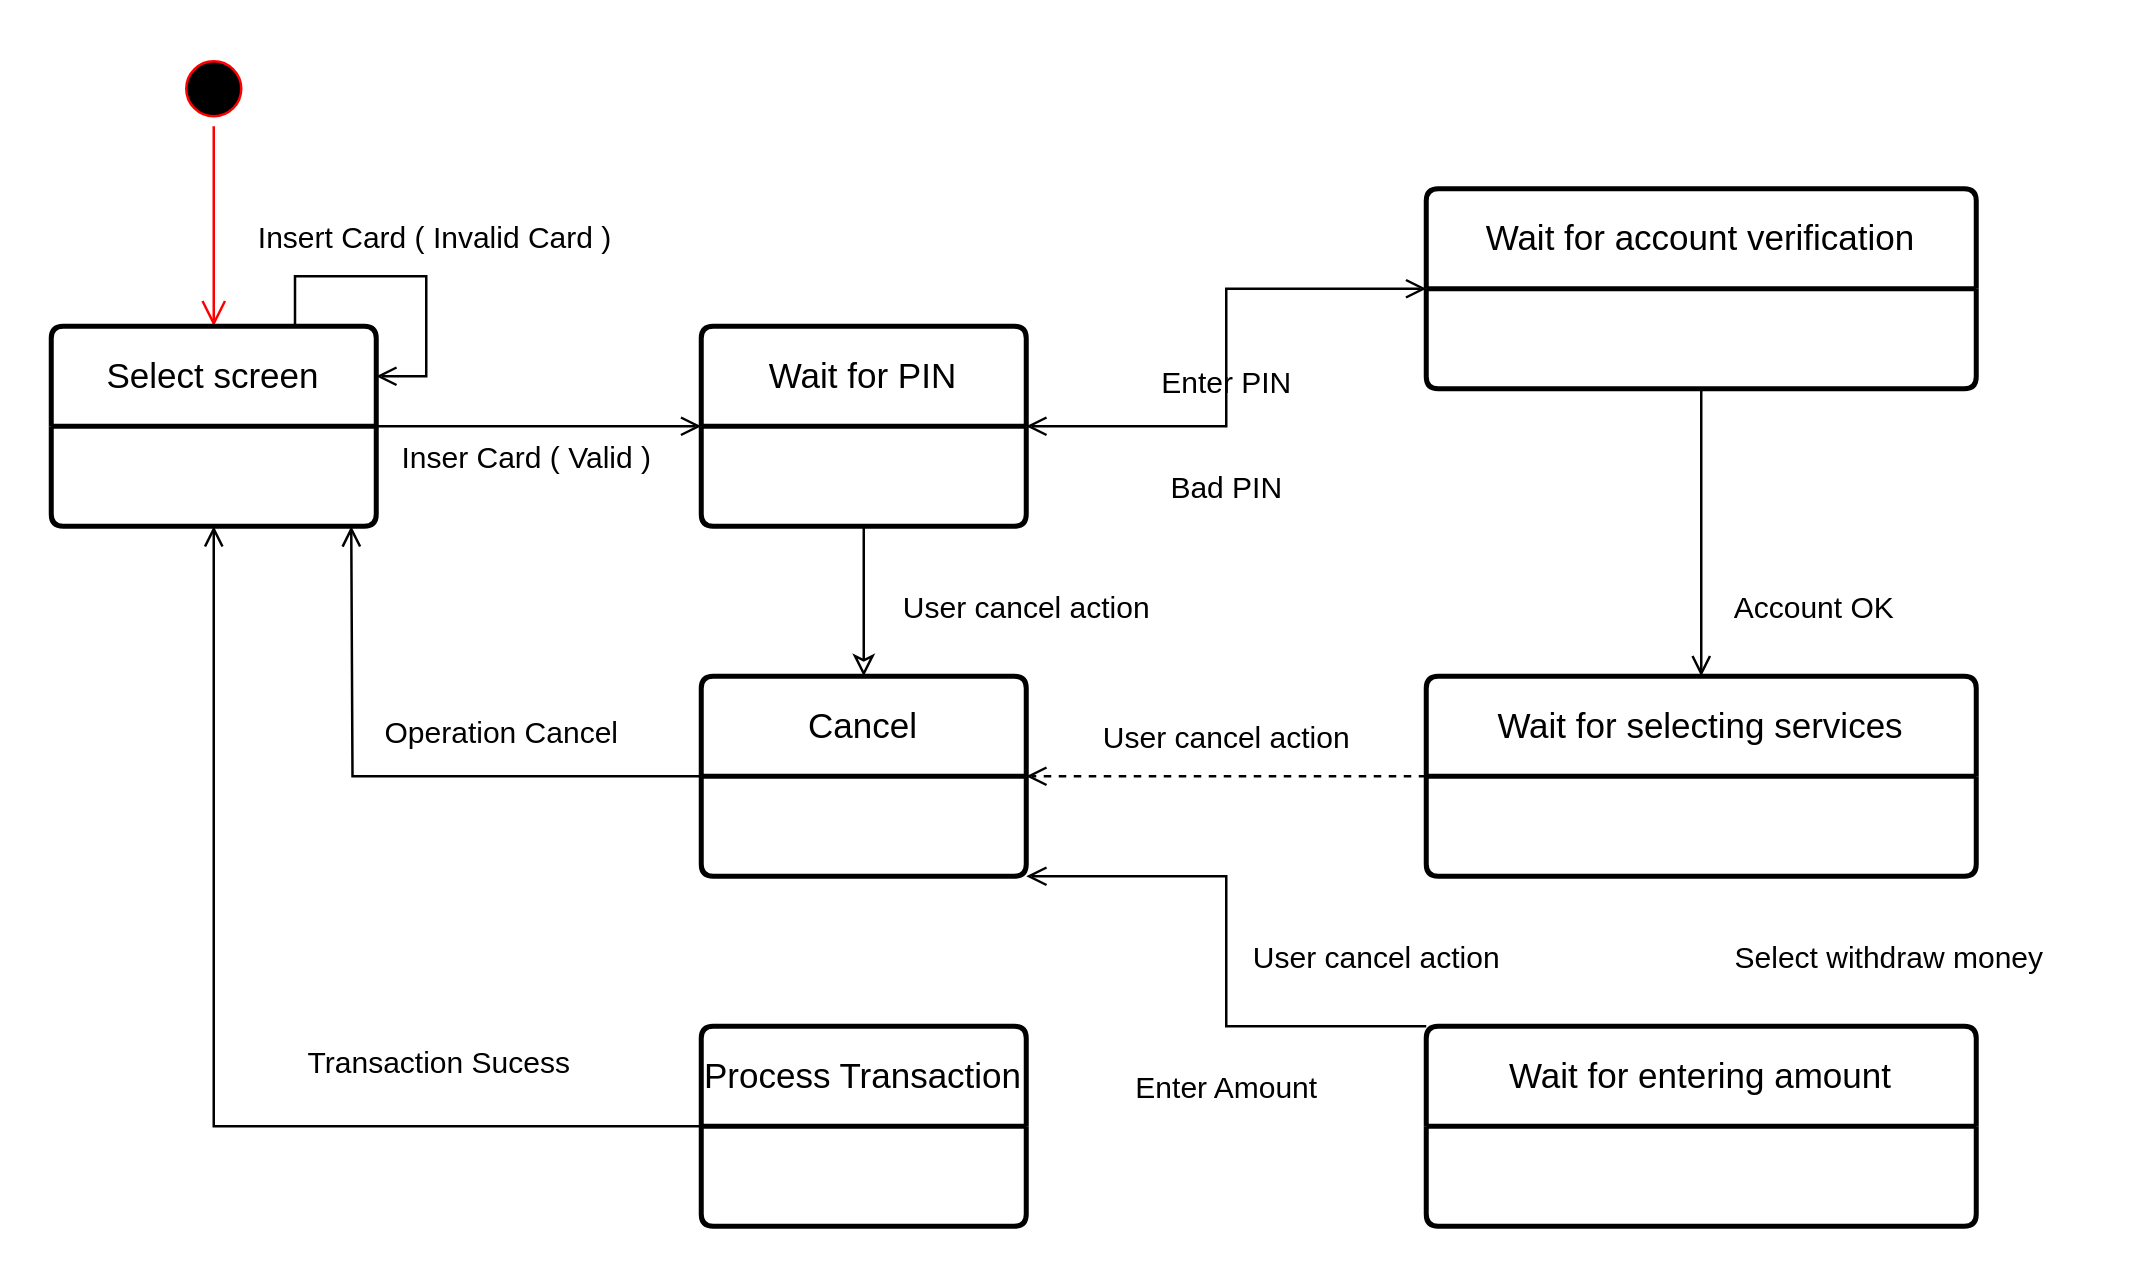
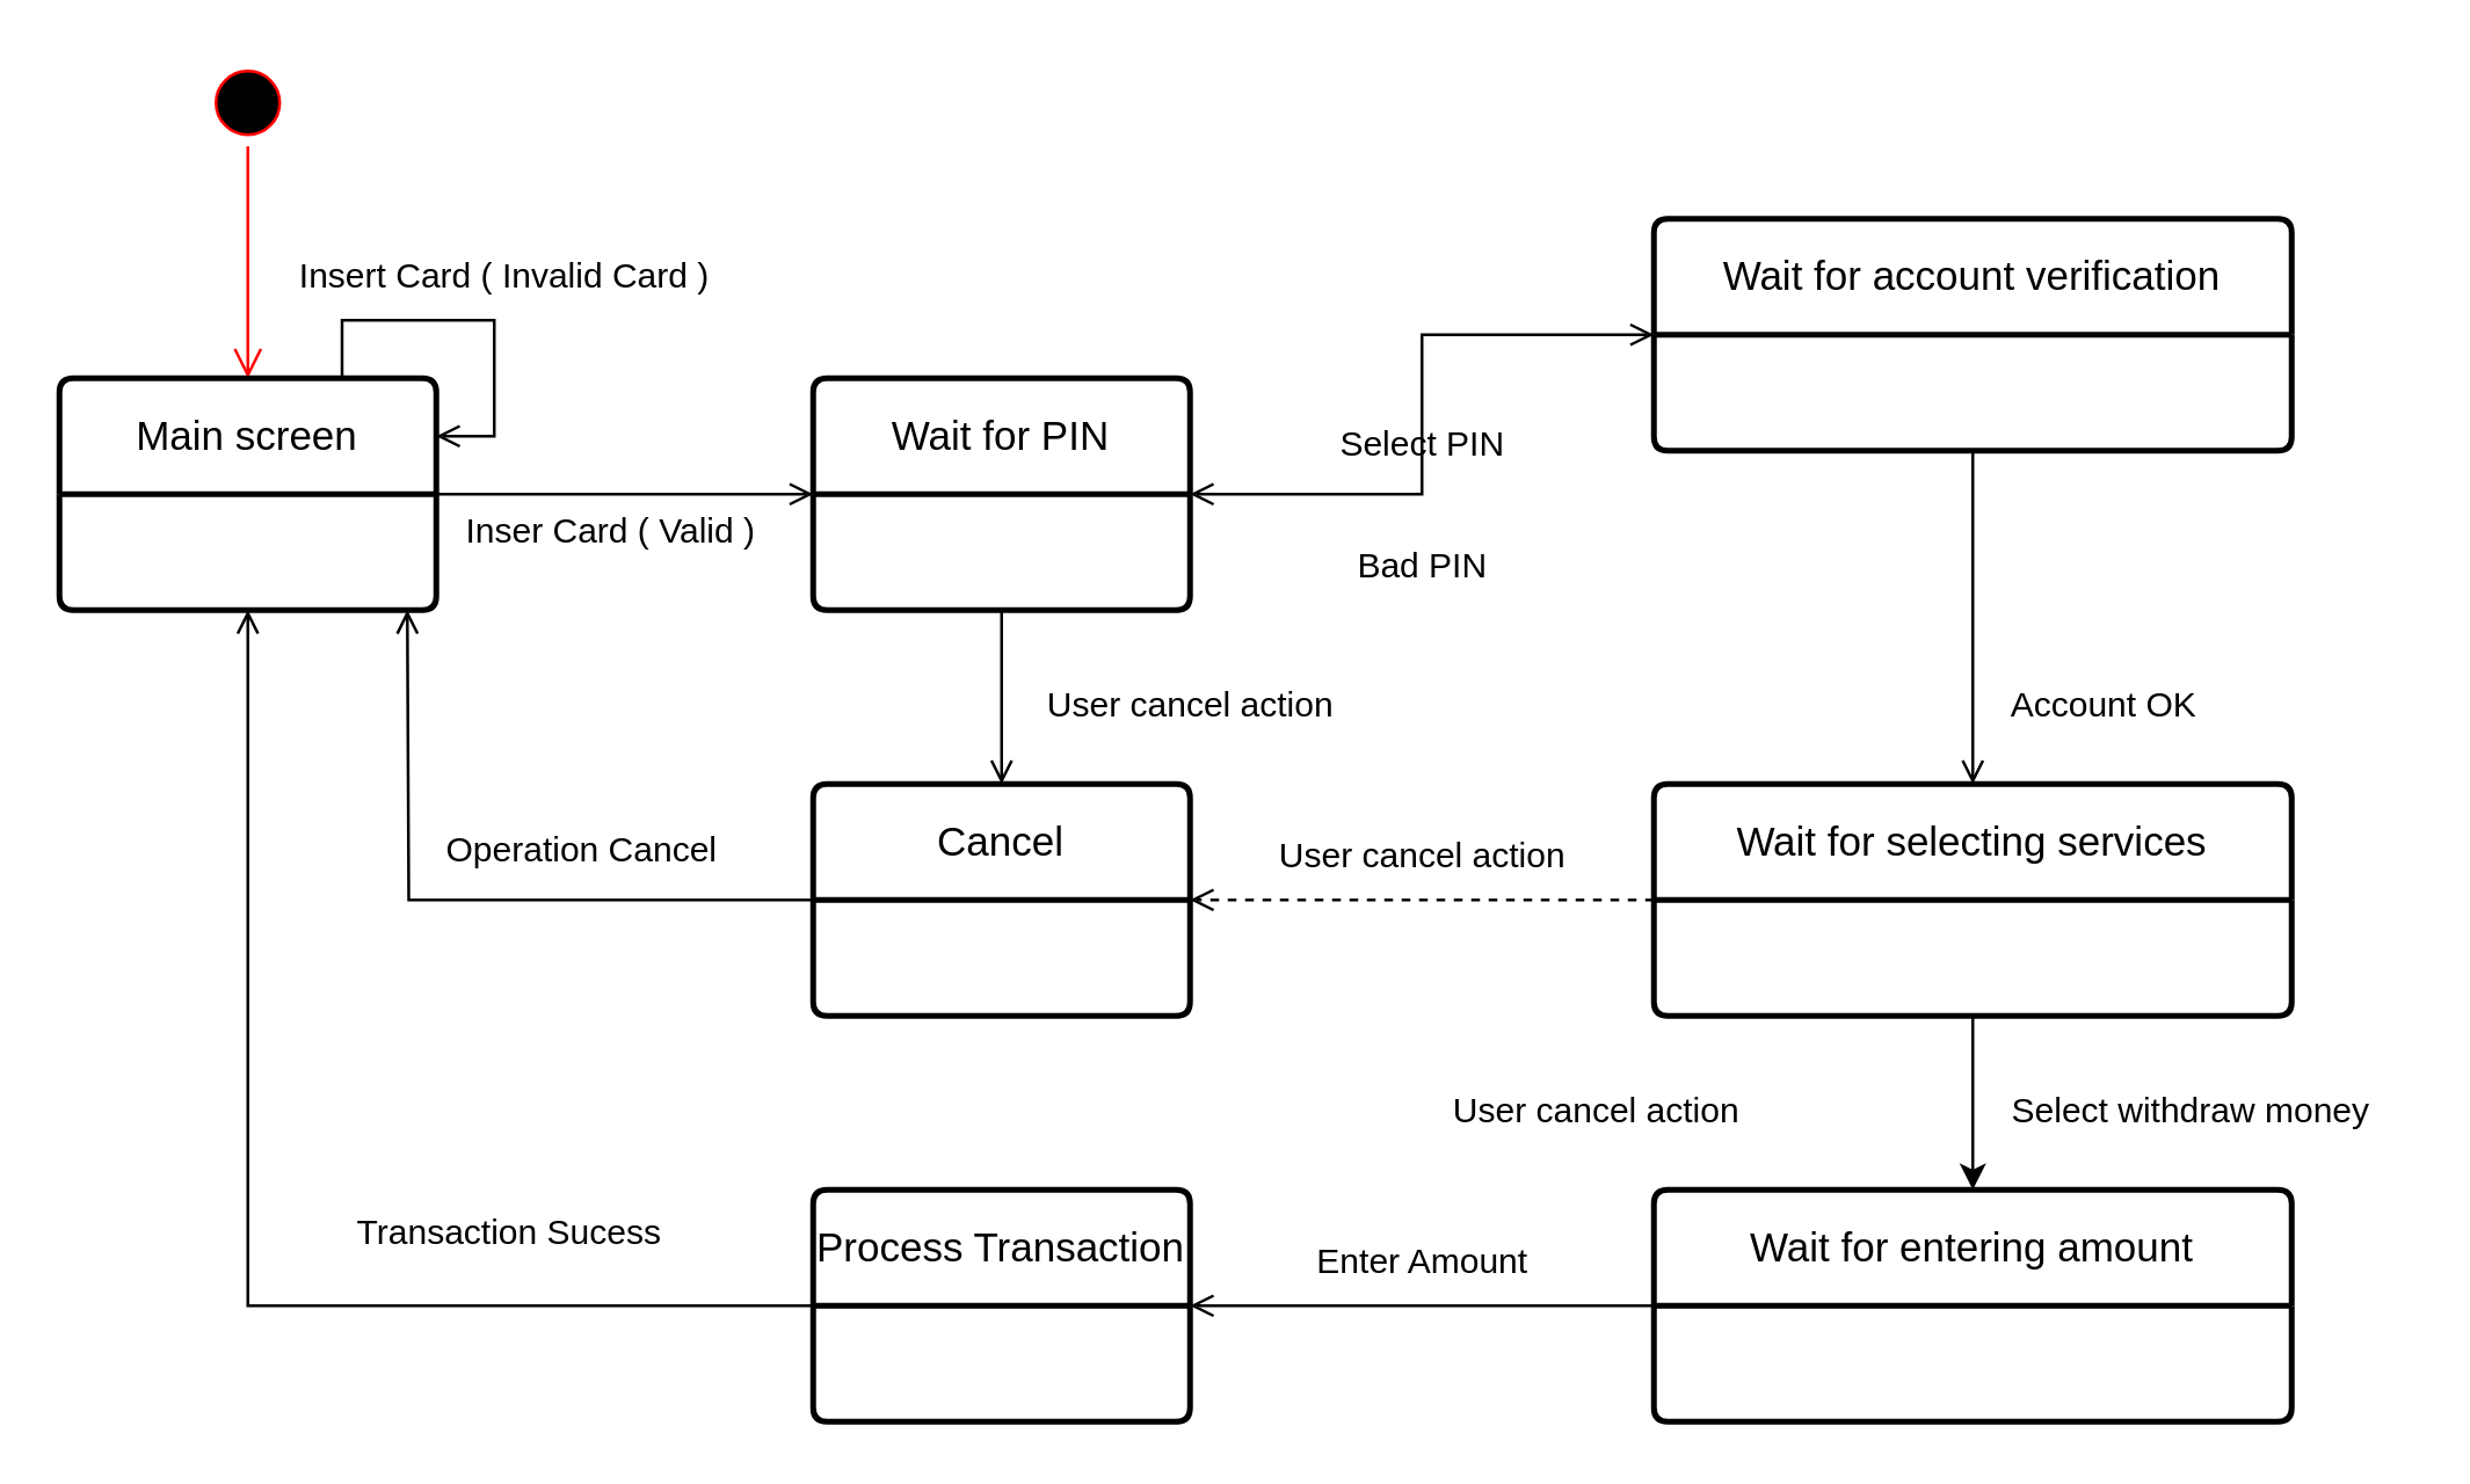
- <mxCell id="5" value="Select screen" style="swimlane;childLayout=stackLayout;horizontal=1;startSize=40;horizontalStack=0;rounded=1;fontSize=14;fontStyle=0;strokeWidth=2;resizeParent=0;resizeLast=1;shadow=0;dashed=0;align=center;arcSize=4;whiteSpace=wrap;html=1;" parent="1" vertex="1"><mxGeometry x="20" y="130" width="130" height="80" as="geometry" /></mxCell>
+ <mxCell id="5" value="Main screen" style="swimlane;childLayout=stackLayout;horizontal=1;startSize=40;horizontalStack=0;rounded=1;fontSize=14;fontStyle=0;strokeWidth=2;resizeParent=0;resizeLast=1;shadow=0;dashed=0;align=center;arcSize=4;whiteSpace=wrap;html=1;" parent="1" vertex="1"><mxGeometry x="20" y="130" width="130" height="80" as="geometry" /></mxCell>
- <mxCell id="24" value="Enter PIN" style="text;html=1;align=center;verticalAlign=middle;resizable=0;points=[];autosize=1;strokeColor=none;fillColor=none;" parent="1" vertex="1"><mxGeometry x="450" y="138" width="80" height="30" as="geometry" /></mxCell>
+ <mxCell id="24" value="Select PIN" style="text;html=1;align=center;verticalAlign=middle;resizable=0;points=[];autosize=1;strokeColor=none;fillColor=none;" parent="1" vertex="1"><mxGeometry x="450" y="138" width="80" height="30" as="geometry" /></mxCell>
- <mxCell id="9" style="edgeStyle=orthogonalEdgeStyle;rounded=0;orthogonalLoop=1;jettySize=auto;html=1;entryX=0.5;entryY=0;entryDx=0;entryDy=0;endArrow=classic;endFill=0;" parent="1" source="10" target="20" edge="1"><mxGeometry relative="1" as="geometry" /></mxCell>
+ <mxCell id="9" style="edgeStyle=orthogonalEdgeStyle;rounded=0;orthogonalLoop=1;jettySize=auto;html=1;entryX=0.5;entryY=0;entryDx=0;entryDy=0;endArrow=open;endFill=0;" parent="1" source="10" target="20" edge="1"><mxGeometry relative="1" as="geometry" /></mxCell>
+ <mxCell id="13" style="edgeStyle=orthogonalEdgeStyle;rounded=0;orthogonalLoop=1;jettySize=auto;html=1;entryX=0.5;entryY=0;entryDx=0;entryDy=0;" parent="1" source="15" target="18" edge="1"><mxGeometry relative="1" as="geometry" /></mxCell>
- <mxCell id="17" style="edgeStyle=orthogonalEdgeStyle;rounded=0;orthogonalLoop=1;jettySize=auto;html=1;entryX=1;entryY=1;entryDx=0;entryDy=0;endArrow=open;endFill=0;" parent="1" source="18" target="20" edge="1"><mxGeometry relative="1" as="geometry"><Array as="points"><mxPoint x="490" y="410" /><mxPoint x="490" y="350" /></Array></mxGeometry></mxCell>
+ <mxCell id="16" style="edgeStyle=orthogonalEdgeStyle;rounded=0;orthogonalLoop=1;jettySize=auto;html=1;entryX=1;entryY=0.5;entryDx=0;entryDy=0;endArrow=open;endFill=0;" parent="1" source="18" target="22" edge="1"><mxGeometry relative="1" as="geometry" /></mxCell>
